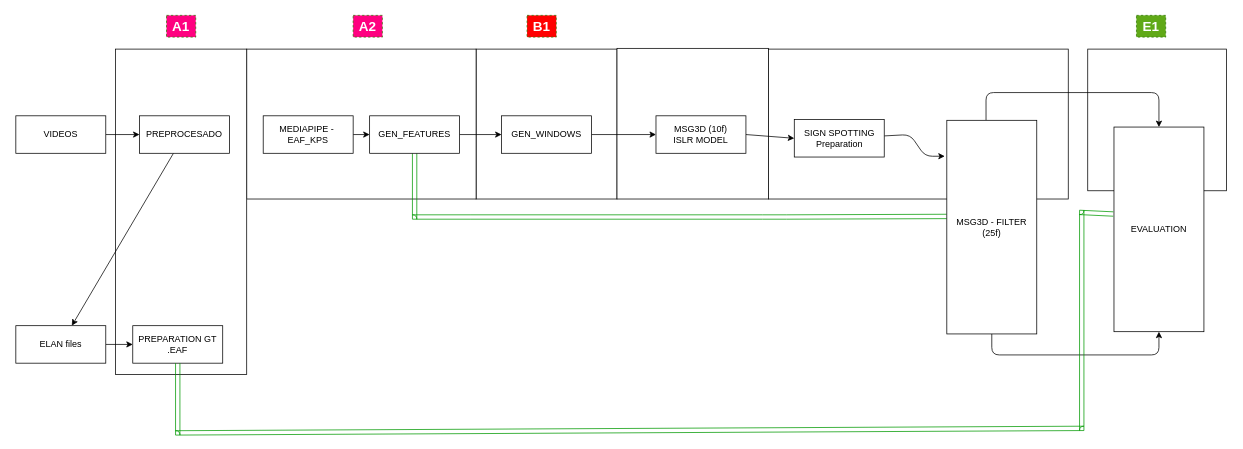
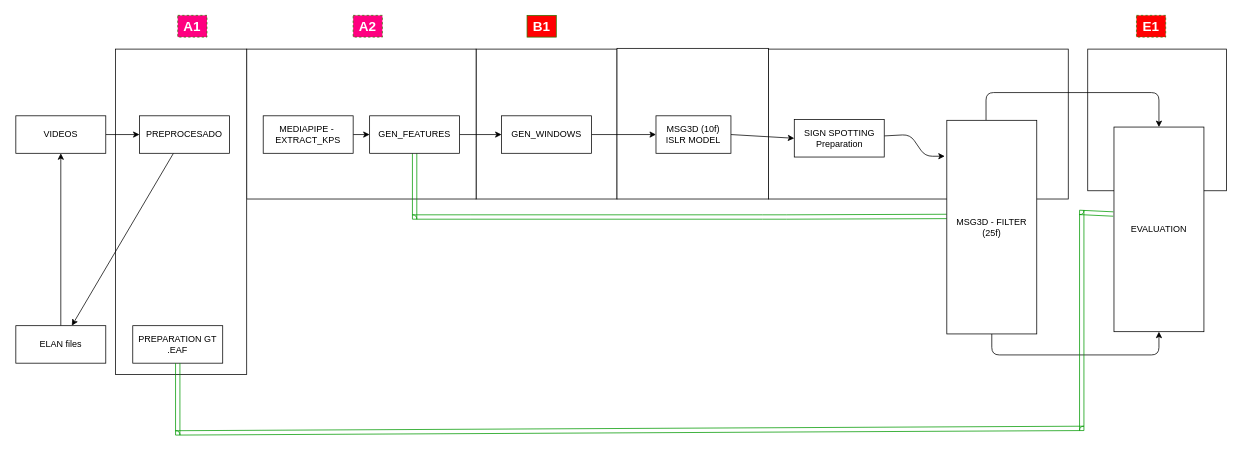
- <mxCell id="23" value="&lt;span style=&quot;font-size: 18px&quot;&gt;&lt;b&gt;A1&lt;/b&gt;&lt;/span&gt;" style="rounded=0;whiteSpace=wrap;html=1;dashed=1;fontSize=8;fillColor=#FF0080;fontColor=#ffffff;strokeColor=#2D7600;align=center;" parent="1" vertex="1"><mxGeometry x="221" y="20" width="39" height="29" as="geometry" /></mxCell>
+ <mxCell id="23" value="&lt;span style=&quot;font-size: 18px&quot;&gt;&lt;b&gt;A1&lt;/b&gt;&lt;/span&gt;" style="rounded=0;whiteSpace=wrap;html=1;dashed=1;fontSize=8;fillColor=#FF0080;fontColor=#ffffff;strokeColor=#2D7600;align=center;" parent="1" vertex="1"><mxGeometry x="236" y="20" width="39" height="29" as="geometry" /></mxCell>
- <mxCell id="25" value="&lt;span style=&quot;font-size: 18px&quot;&gt;&lt;b&gt;B1&lt;/b&gt;&lt;/span&gt;" style="rounded=0;whiteSpace=wrap;html=1;dashed=1;fontSize=8;fillColor=#FF0000;fontColor=#ffffff;strokeColor=#2D7600;align=center;" parent="1" vertex="1"><mxGeometry x="702" y="20" width="39" height="29" as="geometry" /></mxCell>
+ <mxCell id="25" value="&lt;span style=&quot;font-size: 18px&quot;&gt;&lt;b&gt;B1&lt;/b&gt;&lt;/span&gt;" style="rounded=0;whiteSpace=wrap;html=1;dashed=0;fontSize=8;fillColor=#FF0000;fontColor=#ffffff;strokeColor=#2D7600;align=center;" parent="1" vertex="1"><mxGeometry x="702" y="20" width="39" height="29" as="geometry" /></mxCell>
- <mxCell id="32" value="&lt;span style=&quot;font-size: 18px&quot;&gt;&lt;b&gt;E1&lt;/b&gt;&lt;/span&gt;" style="rounded=0;whiteSpace=wrap;html=1;dashed=1;fontSize=8;fillColor=#60a917;fontColor=#ffffff;strokeColor=#2D7600;align=center;" parent="1" vertex="1"><mxGeometry x="1515" y="20" width="39" height="29" as="geometry" /></mxCell>
+ <mxCell id="32" value="&lt;span style=&quot;font-size: 18px&quot;&gt;&lt;b&gt;E1&lt;/b&gt;&lt;/span&gt;" style="rounded=0;whiteSpace=wrap;html=1;dashed=1;fontSize=8;fillColor=#ff0000;fontColor=#ffffff;strokeColor=#2D7600;align=center;" parent="1" vertex="1"><mxGeometry x="1515" y="20" width="39" height="29" as="geometry" /></mxCell>
- <mxCell id="18" value="MEDIAPIPE -&amp;nbsp;&lt;br&gt;EAF_KPS" style="rounded=0;whiteSpace=wrap;html=1;" parent="1" vertex="1"><mxGeometry x="350" y="154" width="120" height="50" as="geometry" /></mxCell>
+ <mxCell id="18" value="MEDIAPIPE -&amp;nbsp;&lt;br&gt;EXTRACT_KPS" style="rounded=0;whiteSpace=wrap;html=1;" parent="1" vertex="1"><mxGeometry x="350" y="154" width="120" height="50" as="geometry" /></mxCell>
- <mxCell id="11" value="MSG3D (10f)&lt;br&gt;ISLR MODEL" style="rounded=0;whiteSpace=wrap;html=1;" parent="1" vertex="1"><mxGeometry x="874" y="154" width="120" height="50" as="geometry" /></mxCell>
+ <mxCell id="11" value="MSG3D (10f)&lt;br&gt;ISLR MODEL" style="rounded=0;whiteSpace=wrap;html=1;" parent="1" vertex="1"><mxGeometry x="874" y="154" width="100" height="50" as="geometry" /></mxCell>
- <mxCell id="29" style="edgeStyle=none;html=1;entryX=0;entryY=0.5;entryDx=0;entryDy=0;" parent="1" source="30" target="31" edge="1"><mxGeometry relative="1" as="geometry" /></mxCell>
+ <mxCell id="29" style="edgeStyle=none;html=1;" parent="1" source="30" target="16" edge="1"><mxGeometry relative="1" as="geometry" /></mxCell>
